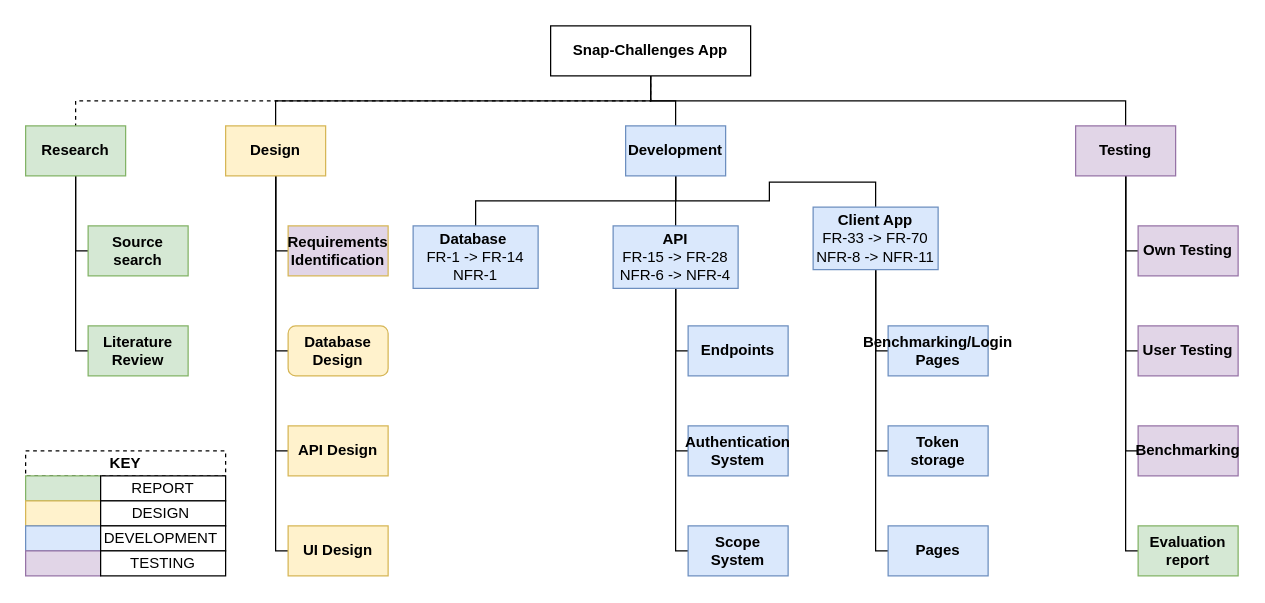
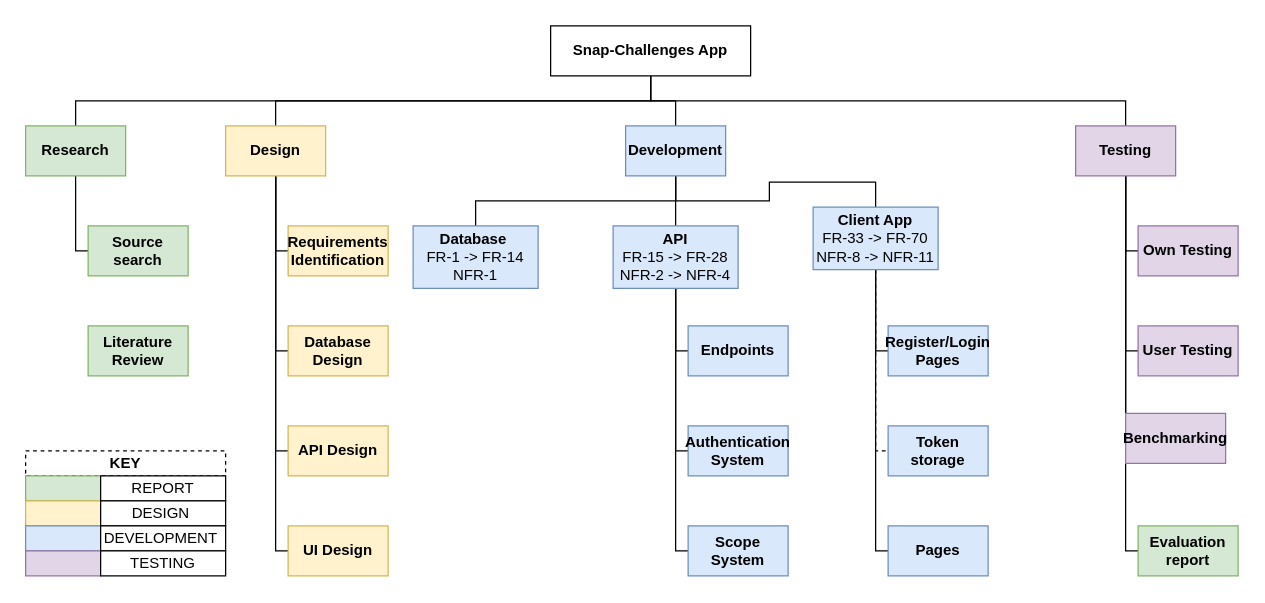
- <mxCell id="2" style="edgeStyle=orthogonalEdgeStyle;rounded=0;orthogonalLoop=1;jettySize=auto;html=1;exitX=0.5;exitY=1;exitDx=0;exitDy=0;entryX=0.5;entryY=0;entryDx=0;entryDy=0;endArrow=none;endFill=0;fontStyle=1;dashed=1;" edge="1" parent="1" source="5" target="8"><mxGeometry relative="1" as="geometry" /></mxCell>
+ <mxCell id="2" style="edgeStyle=orthogonalEdgeStyle;rounded=0;orthogonalLoop=1;jettySize=auto;html=1;exitX=0.5;exitY=1;exitDx=0;exitDy=0;entryX=0.5;entryY=0;entryDx=0;entryDy=0;endArrow=none;endFill=0;fontStyle=1" edge="1" parent="1" source="5" target="8"><mxGeometry relative="1" as="geometry" /></mxCell>
- <mxCell id="16" value="Requirements Identification" style="rounded=0;whiteSpace=wrap;html=1;fontStyle=1;fillColor=#e1d5e7;strokeColor=#d6b656;" vertex="1" parent="1"><mxGeometry x="230" y="180" width="80" height="40" as="geometry" /></mxCell>
+ <mxCell id="16" value="Requirements Identification" style="rounded=0;whiteSpace=wrap;html=1;fontStyle=1;fillColor=#fff2cc;strokeColor=#d6b656;" vertex="1" parent="1"><mxGeometry x="230" y="180" width="80" height="40" as="geometry" /></mxCell>
- <mxCell id="28" value="&lt;span&gt;API&lt;/span&gt;&lt;br&gt;&lt;span style=&quot;font-weight: normal&quot;&gt;FR-15 -&amp;gt; FR-28&lt;br&gt;NFR-6 -&amp;gt; NFR-4&lt;/span&gt;" style="rounded=0;whiteSpace=wrap;html=1;fontStyle=1;fillColor=#dae8fc;strokeColor=#6c8ebf;" vertex="1" parent="1"><mxGeometry x="490" y="180" width="100" height="50" as="geometry" /></mxCell>
+ <mxCell id="28" value="&lt;span&gt;API&lt;/span&gt;&lt;br&gt;&lt;span style=&quot;font-weight: normal&quot;&gt;FR-15 -&amp;gt; FR-28&lt;br&gt;NFR-2 -&amp;gt; NFR-4&lt;/span&gt;" style="rounded=0;whiteSpace=wrap;html=1;fontStyle=1;fillColor=#dae8fc;strokeColor=#6c8ebf;" vertex="1" parent="1"><mxGeometry x="490" y="180" width="100" height="50" as="geometry" /></mxCell>
- <mxCell id="6" style="edgeStyle=orthogonalEdgeStyle;rounded=0;orthogonalLoop=1;jettySize=auto;html=1;exitX=0.5;exitY=1;exitDx=0;exitDy=0;entryX=0;entryY=0.5;entryDx=0;entryDy=0;endArrow=none;endFill=0;fontStyle=1;fillColor=#d5e8d4;strokeColor=#000000;" edge="1" parent="1" source="8" target="15"><mxGeometry relative="1" as="geometry"><Array as="points"><mxPoint x="60" y="280" /></Array></mxGeometry></mxCell>
- <mxCell id="17" value="Database Design" style="whiteSpace=wrap;html=1;fontStyle=1;fillColor=#fff2cc;strokeColor=#d6b656;rounded=1;" vertex="1" parent="1"><mxGeometry x="230" y="260" width="80" height="40" as="geometry" /></mxCell>
+ <mxCell id="17" value="Database Design" style="rounded=0;whiteSpace=wrap;html=1;fontStyle=1;fillColor=#fff2cc;strokeColor=#d6b656;" vertex="1" parent="1"><mxGeometry x="230" y="260" width="80" height="40" as="geometry" /></mxCell>
- <mxCell id="36" value="Benchmarking/Login&lt;br&gt;Pages" style="rounded=0;whiteSpace=wrap;html=1;fontStyle=1;fillColor=#dae8fc;strokeColor=#6c8ebf;" vertex="1" parent="1"><mxGeometry x="710" y="260" width="80" height="40" as="geometry" /></mxCell>
+ <mxCell id="36" value="Register/Login&lt;br&gt;Pages" style="rounded=0;whiteSpace=wrap;html=1;fontStyle=1;fillColor=#dae8fc;strokeColor=#6c8ebf;" vertex="1" parent="1"><mxGeometry x="710" y="260" width="80" height="40" as="geometry" /></mxCell>
- <mxCell id="30" style="edgeStyle=orthogonalEdgeStyle;rounded=0;orthogonalLoop=1;jettySize=auto;html=1;exitX=0.5;exitY=1;exitDx=0;exitDy=0;entryX=0;entryY=0.5;entryDx=0;entryDy=0;endArrow=none;endFill=0;fontStyle=1" edge="1" parent="1" source="32" target="37"><mxGeometry relative="1" as="geometry"><Array as="points"><mxPoint x="700" y="360" /></Array></mxGeometry></mxCell>
+ <mxCell id="30" style="edgeStyle=orthogonalEdgeStyle;rounded=0;orthogonalLoop=1;jettySize=auto;html=1;exitX=0.5;exitY=1;exitDx=0;exitDy=0;entryX=0;entryY=0.5;entryDx=0;entryDy=0;endArrow=none;endFill=0;fontStyle=1;dashed=1;" edge="1" parent="1" source="32" target="37"><mxGeometry relative="1" as="geometry"><Array as="points"><mxPoint x="700" y="360" /></Array></mxGeometry></mxCell>
- <mxCell id="47" value="Benchmarking" style="rounded=0;whiteSpace=wrap;html=1;fontStyle=1;fillColor=#e1d5e7;strokeColor=#9673a6;" vertex="1" parent="1"><mxGeometry x="910" y="340" width="80" height="40" as="geometry" /></mxCell>
+ <mxCell id="47" value="Benchmarking" style="rounded=0;whiteSpace=wrap;html=1;fontStyle=1;fillColor=#e1d5e7;strokeColor=#9673a6;" vertex="1" parent="1"><mxGeometry x="900" y="330" width="80" height="40" as="geometry" /></mxCell>
